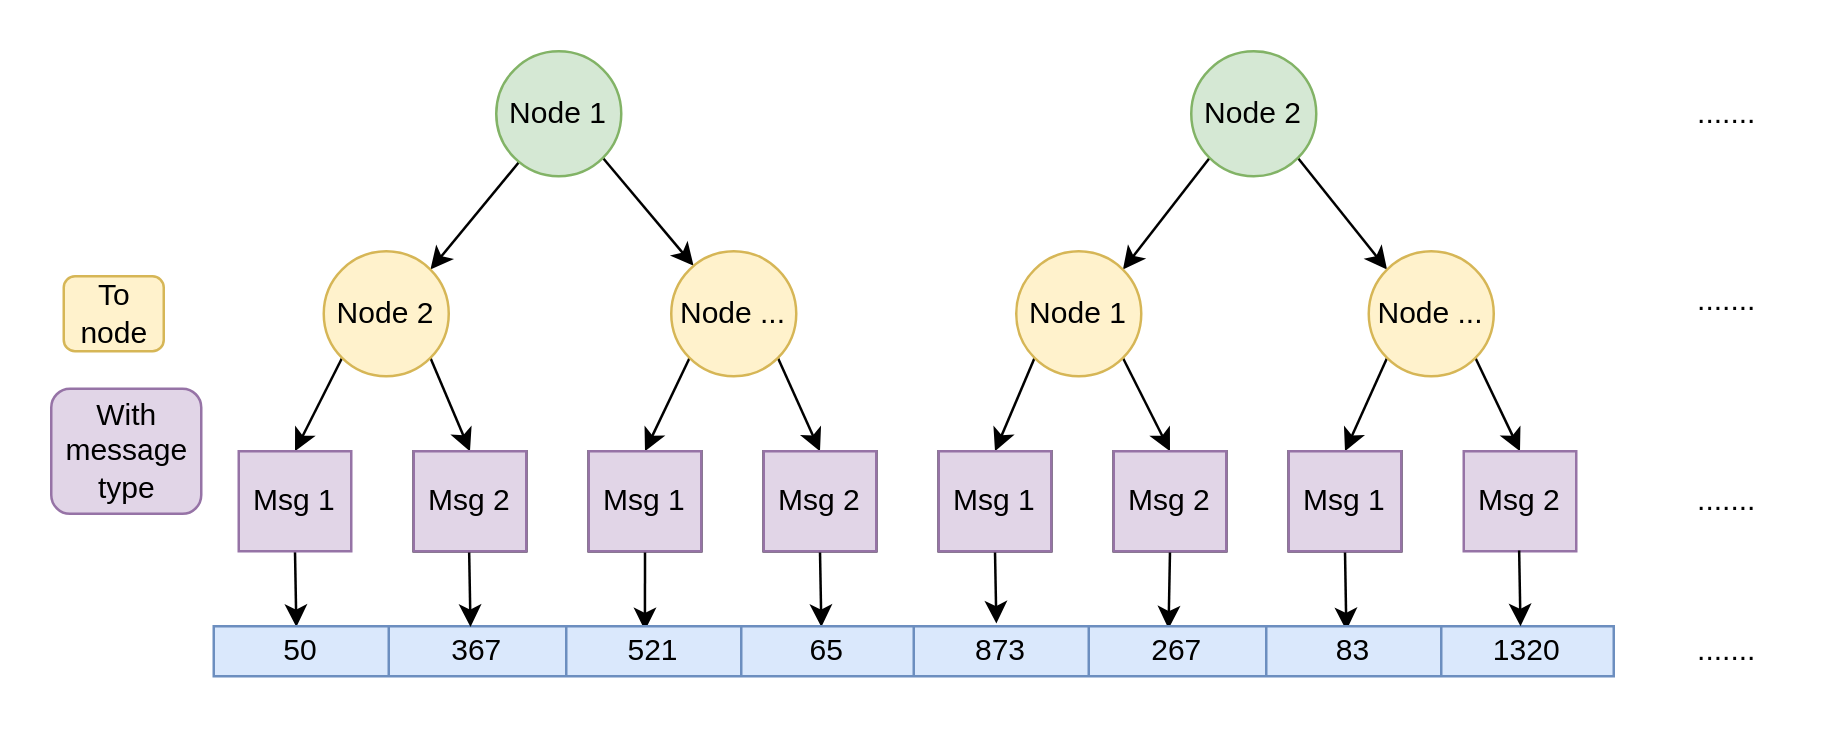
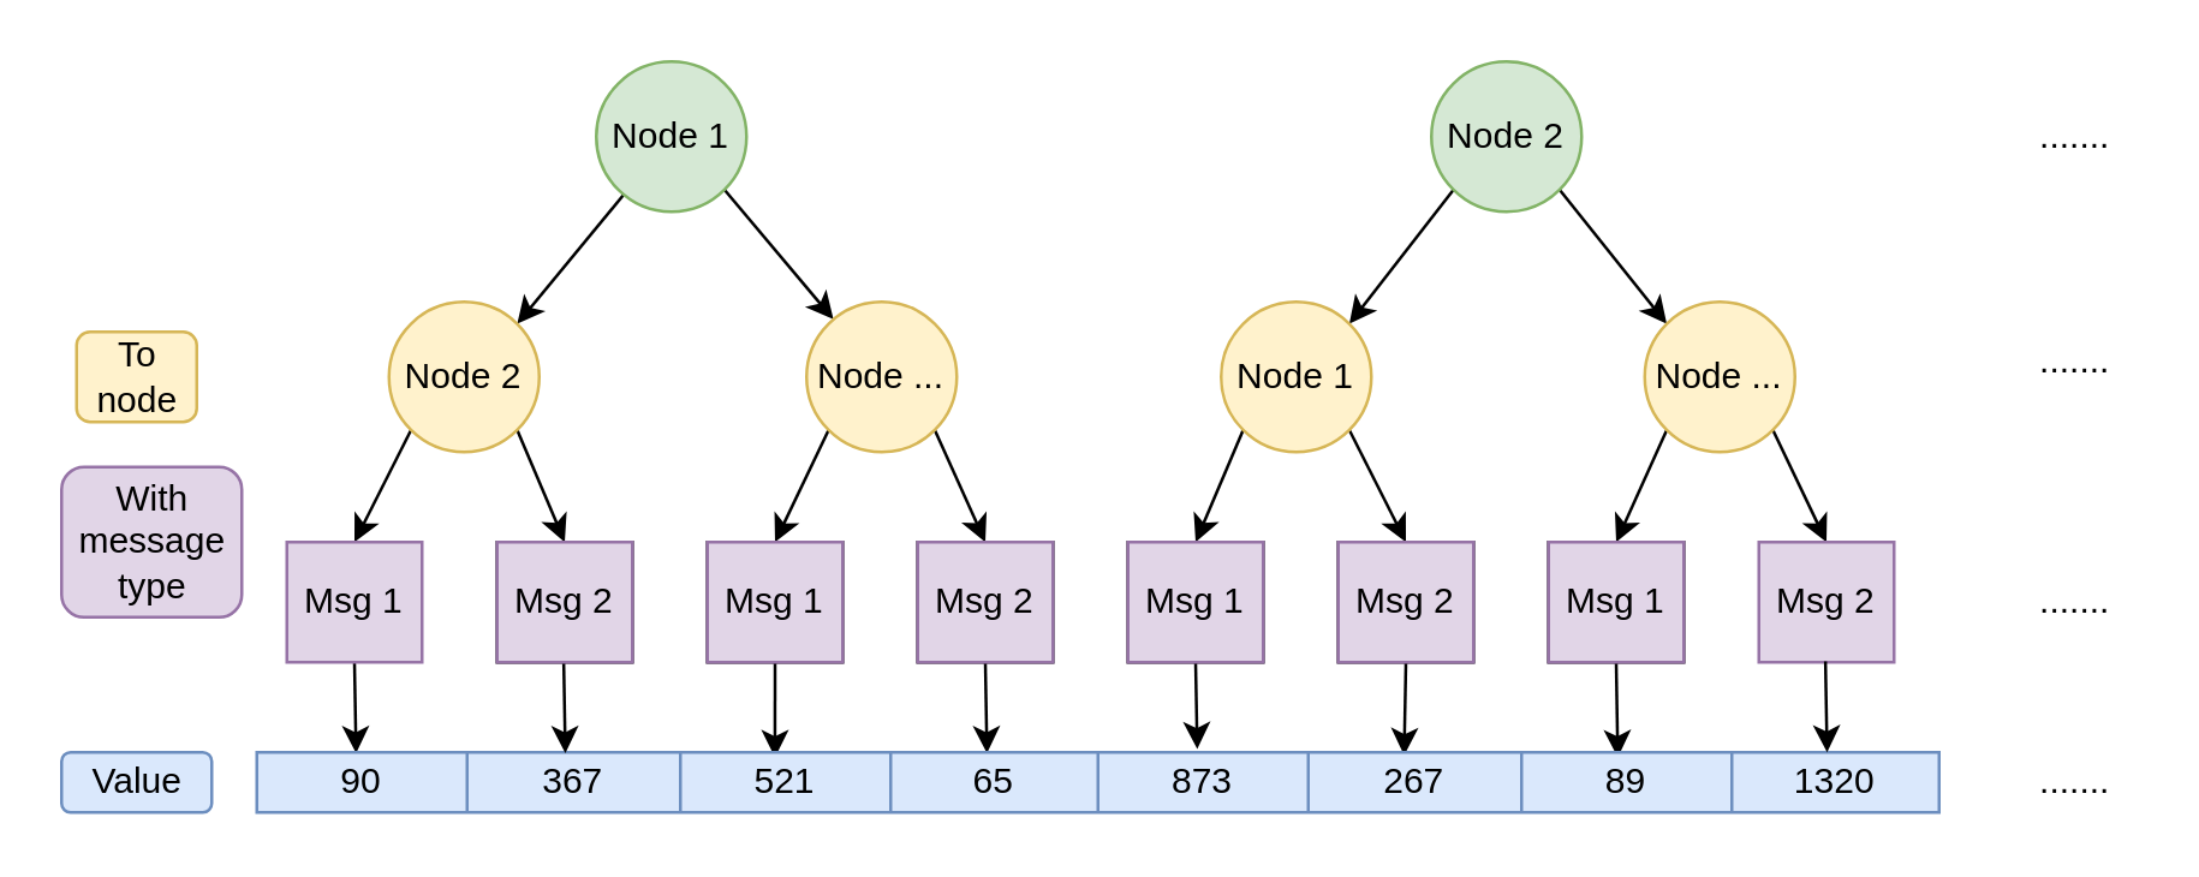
+ <mxCell id="52" value="Value" style="text;html=1;align=center;verticalAlign=middle;resizable=0;points=[];autosize=1;strokeColor=#6c8ebf;fillColor=#dae8fc;rounded=1;" vertex="1" parent="1"><mxGeometry x="20" y="250" width="50" height="20" as="geometry" /></mxCell>
- <mxCell id="36" value="50" style="shape=partialRectangle;html=1;whiteSpace=wrap;connectable=0;fillColor=none;top=0;left=0;bottom=0;right=0;overflow=hidden;pointerEvents=1;" vertex="1" parent="35"><mxGeometry width="70" height="20" as="geometry"><mxRectangle width="70" height="20" as="alternateBounds" /></mxGeometry></mxCell>
+ <mxCell id="36" value="90" style="shape=partialRectangle;html=1;whiteSpace=wrap;connectable=0;fillColor=none;top=0;left=0;bottom=0;right=0;overflow=hidden;pointerEvents=1;" vertex="1" parent="35"><mxGeometry width="70" height="20" as="geometry"><mxRectangle width="70" height="20" as="alternateBounds" /></mxGeometry></mxCell>
- <mxCell id="42" value="83" style="shape=partialRectangle;html=1;whiteSpace=wrap;connectable=0;fillColor=none;top=0;left=0;bottom=0;right=0;overflow=hidden;pointerEvents=1;" vertex="1" parent="35"><mxGeometry x="421" width="70" height="20" as="geometry"><mxRectangle width="70" height="20" as="alternateBounds" /></mxGeometry></mxCell>
+ <mxCell id="42" value="89" style="shape=partialRectangle;html=1;whiteSpace=wrap;connectable=0;fillColor=none;top=0;left=0;bottom=0;right=0;overflow=hidden;pointerEvents=1;" vertex="1" parent="35"><mxGeometry x="421" width="70" height="20" as="geometry"><mxRectangle width="70" height="20" as="alternateBounds" /></mxGeometry></mxCell>
